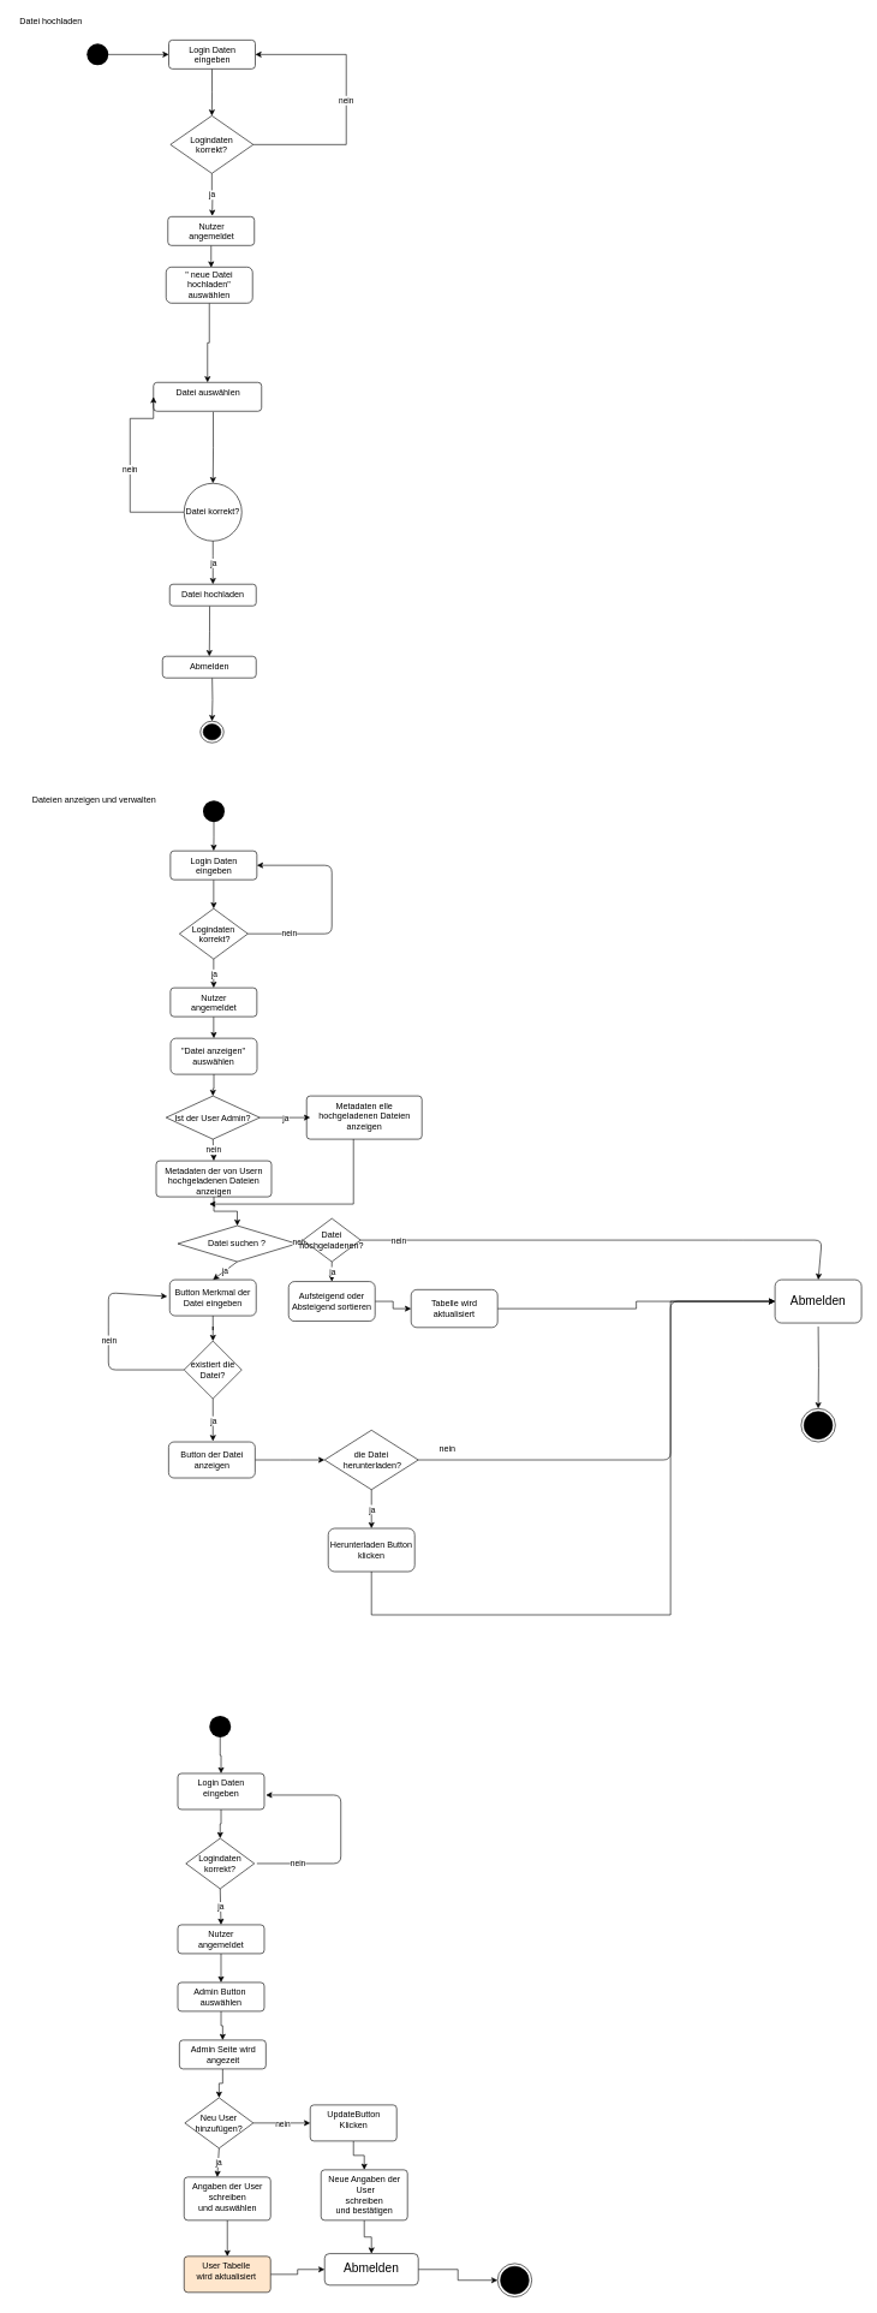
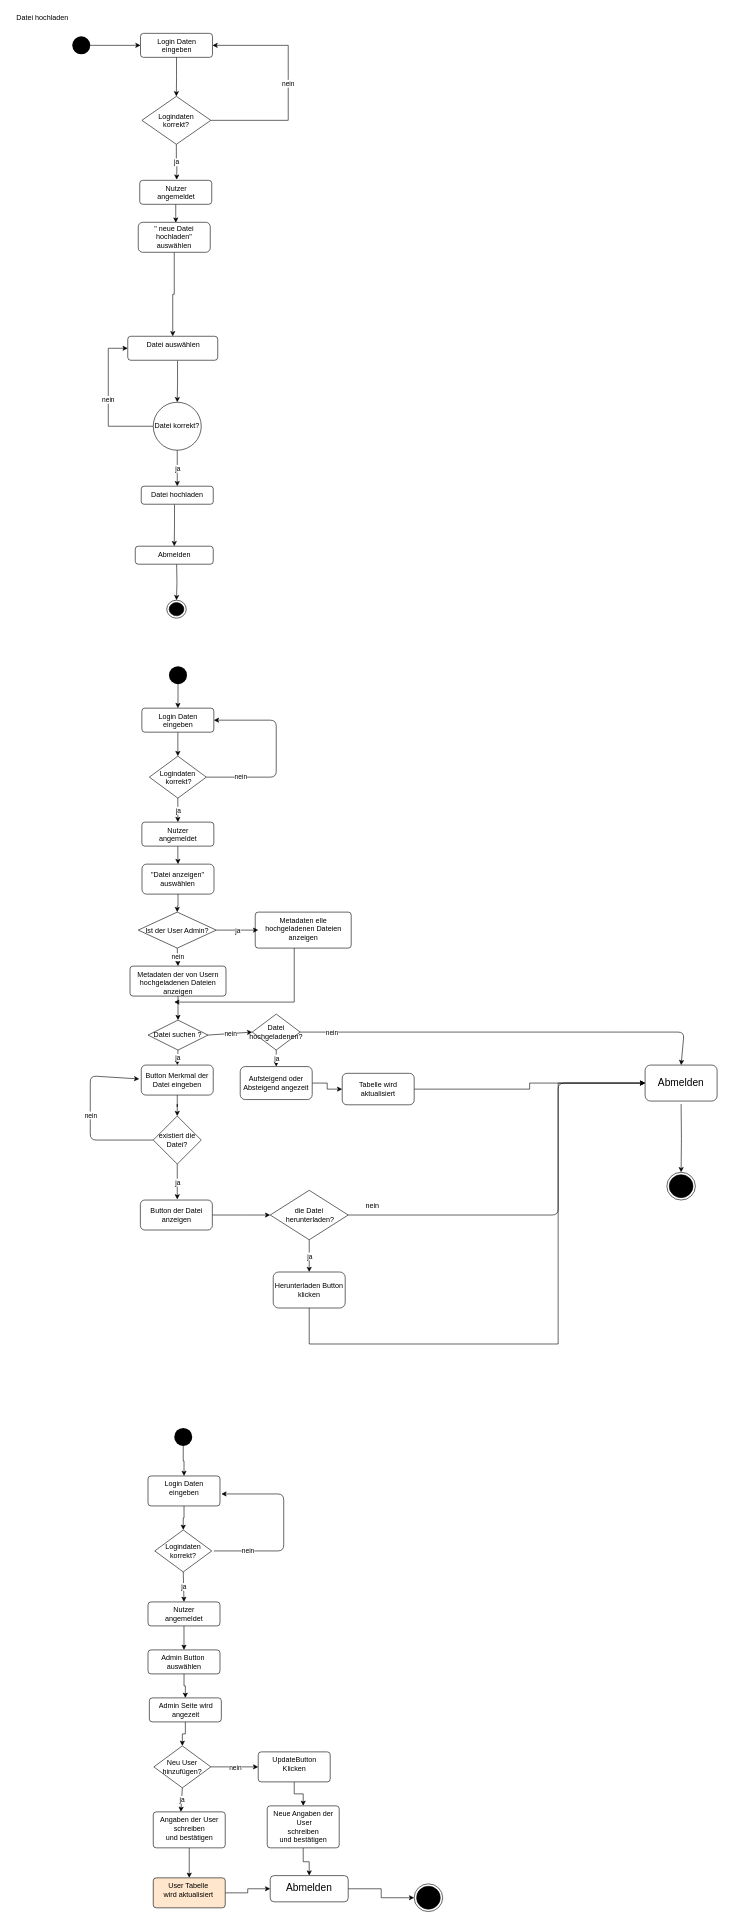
- <mxCell id="13" value="Datei auswählen" style="html=1;align=center;verticalAlign=top;rounded=1;absoluteArcSize=1;arcSize=10;dashed=0;" parent="1" vertex="1"><mxGeometry x="212.5" y="530" width="150" height="40" as="geometry" /></mxCell>
+ <mxCell id="13" value="Datei auswählen" style="html=1;align=center;verticalAlign=top;rounded=1;absoluteArcSize=1;arcSize=10;dashed=0;" parent="1" vertex="1"><mxGeometry x="212.5" y="560" width="150" height="40" as="geometry" /></mxCell>
- <mxCell id="65" value="Dateien anzeigen und verwalten" style="text;html=1;align=center;verticalAlign=middle;resizable=0;points=[];autosize=1;" parent="1" vertex="1"><mxGeometry x="35" y="1100" width="190" height="20" as="geometry" /></mxCell>
- <mxCell id="39" value="Datei suchen ?" style="rhombus;whiteSpace=wrap;html=1;" parent="1" vertex="1"><mxGeometry x="246.25" y="1700" width="165" height="50" as="geometry" /></mxCell>
+ <mxCell id="39" value="Datei suchen ?" style="rhombus;whiteSpace=wrap;html=1;" parent="1" vertex="1"><mxGeometry x="246.25" y="1700" width="100" height="50" as="geometry" /></mxCell>
- <mxCell id="55" value="Aufsteigend oder Absteigend sortieren" style="rounded=1;whiteSpace=wrap;html=1;" parent="1" vertex="1"><mxGeometry x="400" y="1777.5" width="120" height="55" as="geometry" /></mxCell>
+ <mxCell id="55" value="Aufsteigend oder Absteigend angezeit" style="rounded=1;whiteSpace=wrap;html=1;" parent="1" vertex="1"><mxGeometry x="400" y="1777.5" width="120" height="55" as="geometry" /></mxCell>
- <mxCell id="98" value="Angaben der User &lt;br&gt;schreiben&lt;br&gt;und auswählen" style="html=1;align=center;verticalAlign=top;rounded=1;absoluteArcSize=1;arcSize=10;dashed=0;" vertex="1" parent="1"><mxGeometry x="255" y="3020" width="120" height="60" as="geometry" /></mxCell>
+ <mxCell id="98" value="Angaben der User &lt;br&gt;schreiben&lt;br&gt;und bestätigen" style="html=1;align=center;verticalAlign=top;rounded=1;absoluteArcSize=1;arcSize=10;dashed=0;" vertex="1" parent="1"><mxGeometry x="255" y="3020" width="120" height="60" as="geometry" /></mxCell>
